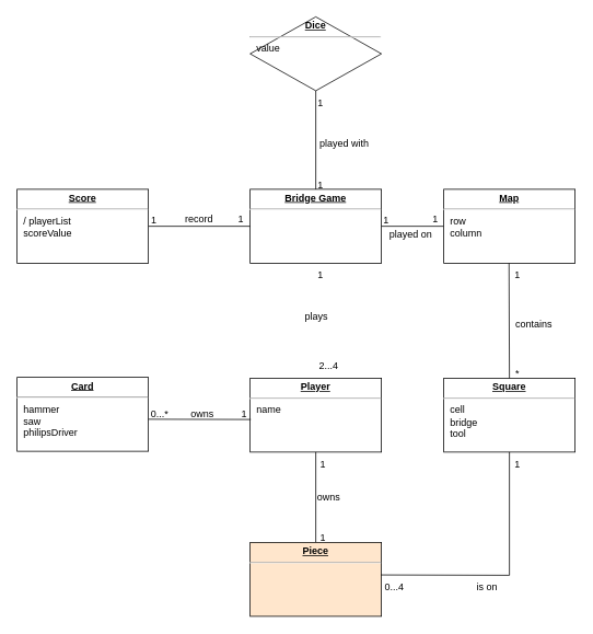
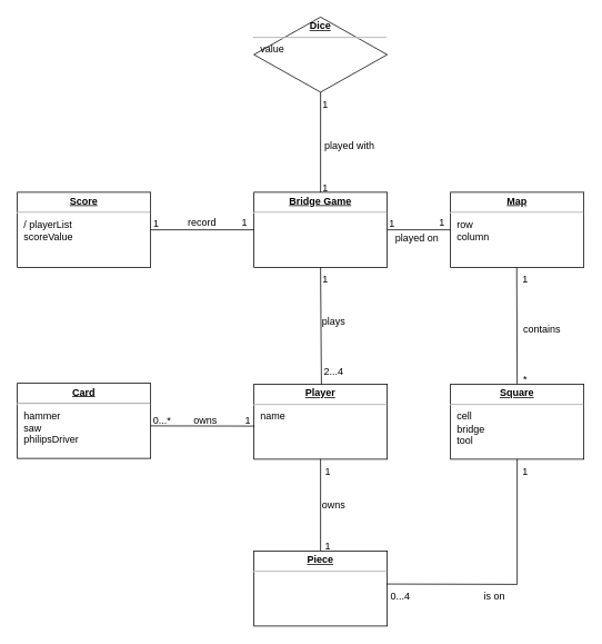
- <mxCell id="12" value="plays" style="text;html=1;strokeColor=none;fillColor=none;align=center;verticalAlign=middle;whiteSpace=wrap;rounded=0;" vertex="1" parent="1"><mxGeometry x="355" y="370" width="60" height="30" as="geometry" /></mxCell>
+ <mxCell id="12" value="plays" style="text;html=1;strokeColor=none;fillColor=none;align=center;verticalAlign=middle;whiteSpace=wrap;rounded=0;" vertex="1" parent="1"><mxGeometry x="370" y="370" width="60" height="30" as="geometry" /></mxCell>
+ <mxCell id="7" value="" style="endArrow=none;html=1;rounded=0;entryX=0.5;entryY=1;entryDx=0;entryDy=0;exitX=0.25;exitY=1;exitDx=0;exitDy=0;" edge="1" parent="1" source="10" target="5"><mxGeometry width="50" height="50" relative="1" as="geometry"><mxPoint x="310" y="300" as="sourcePoint" /><mxPoint x="360" y="250" as="targetPoint" /></mxGeometry></mxCell>
- <mxCell id="17" value="&lt;p style=&quot;margin:0px;margin-top:4px;text-align:center;text-decoration:underline;&quot;&gt;&lt;b&gt;Piece&lt;/b&gt;&lt;/p&gt;&lt;hr&gt;&lt;p style=&quot;margin:0px;margin-left:8px;&quot;&gt;&lt;br&gt;&lt;/p&gt;" style="verticalAlign=top;align=left;overflow=fill;fontSize=12;fontFamily=Helvetica;html=1;fillColor=#ffe6cc;" vertex="1" parent="1"><mxGeometry x="304" y="660" width="160" height="90" as="geometry" /></mxCell>
+ <mxCell id="17" value="&lt;p style=&quot;margin:0px;margin-top:4px;text-align:center;text-decoration:underline;&quot;&gt;&lt;b&gt;Piece&lt;/b&gt;&lt;/p&gt;&lt;hr&gt;&lt;p style=&quot;margin:0px;margin-left:8px;&quot;&gt;&lt;br&gt;&lt;/p&gt;" style="verticalAlign=top;align=left;overflow=fill;fontSize=12;fontFamily=Helvetica;html=1;" vertex="1" parent="1"><mxGeometry x="304" y="660" width="160" height="90" as="geometry" /></mxCell>
